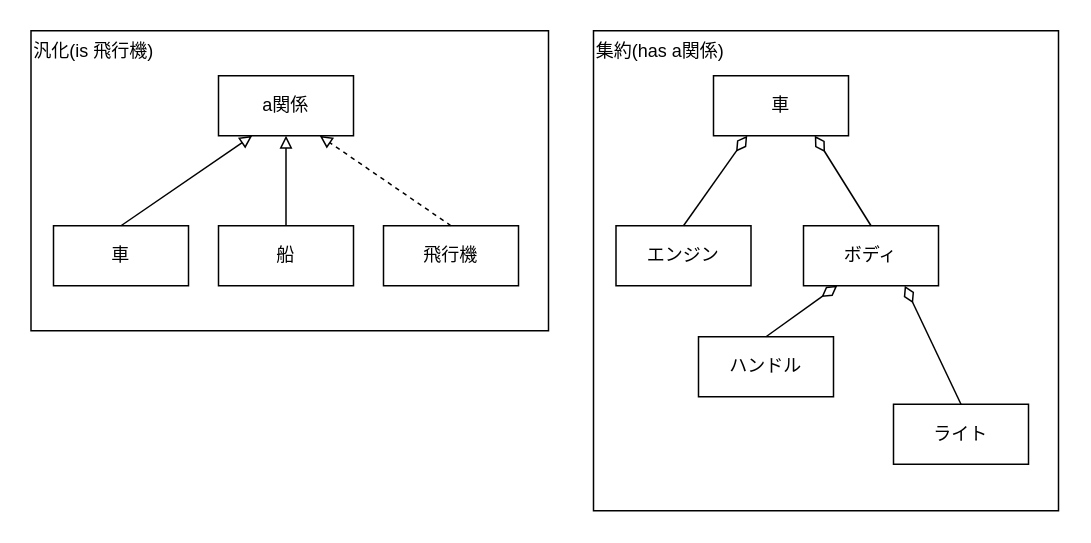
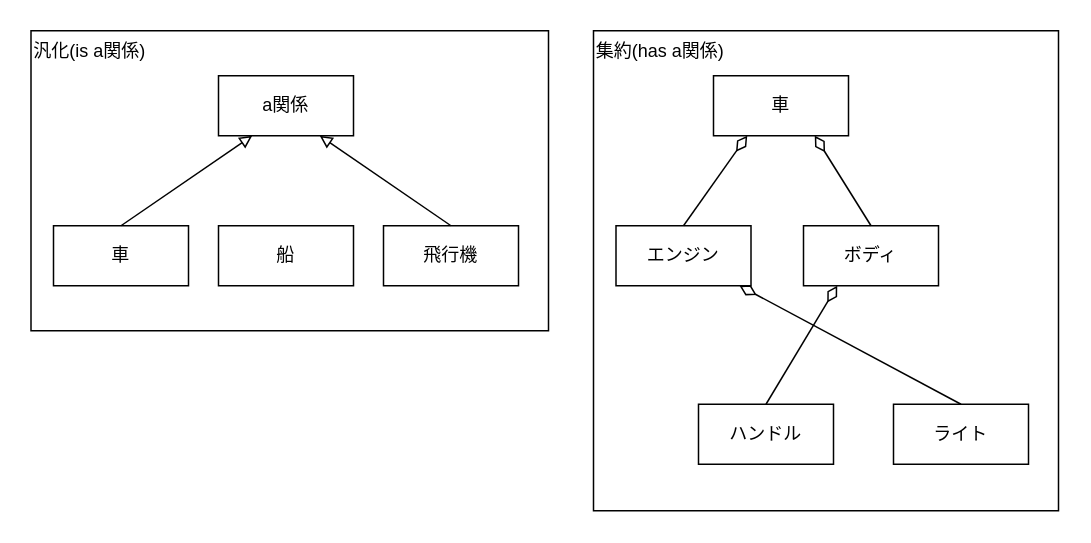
- <mxCell id="2" value="汎化(is 飛行機)" style="rounded=0;whiteSpace=wrap;html=1;align=left;verticalAlign=top;" vertex="1" parent="1"><mxGeometry x="20" y="20" width="345" height="200" as="geometry" /></mxCell>
+ <mxCell id="2" value="汎化(is a関係)" style="rounded=0;whiteSpace=wrap;html=1;align=left;verticalAlign=top;" vertex="1" parent="1"><mxGeometry x="20" y="20" width="345" height="200" as="geometry" /></mxCell>
- <mxCell id="9" value="" style="endArrow=block;html=1;rounded=0;entryX=0.75;entryY=1;entryDx=0;entryDy=0;exitX=0.5;exitY=0;exitDx=0;exitDy=0;endFill=0;dashed=1;" edge="1" parent="1" source="4" target="3"><mxGeometry width="50" height="50" relative="1" as="geometry"><mxPoint x="245" y="180" as="sourcePoint" /><mxPoint x="333" y="120" as="targetPoint" /></mxGeometry></mxCell>
+ <mxCell id="9" value="" style="endArrow=block;html=1;rounded=0;entryX=0.75;entryY=1;entryDx=0;entryDy=0;exitX=0.5;exitY=0;exitDx=0;exitDy=0;endFill=0;" edge="1" parent="1" source="4" target="3"><mxGeometry width="50" height="50" relative="1" as="geometry"><mxPoint x="245" y="180" as="sourcePoint" /><mxPoint x="333" y="120" as="targetPoint" /></mxGeometry></mxCell>
- <mxCell id="8" value="" style="endArrow=block;html=1;rounded=0;entryX=0.5;entryY=1;entryDx=0;entryDy=0;exitX=0.5;exitY=0;exitDx=0;exitDy=0;endFill=0;" edge="1" parent="1" source="6" target="3"><mxGeometry width="50" height="50" relative="1" as="geometry"><mxPoint x="125" y="170" as="sourcePoint" /><mxPoint x="213" y="110" as="targetPoint" /></mxGeometry></mxCell>
- <mxCell id="19" value="" style="endArrow=diamondThin;html=1;rounded=0;entryX=0.75;entryY=1;entryDx=0;entryDy=0;exitX=0.5;exitY=0;exitDx=0;exitDy=0;endFill=0;endSize=10;" edge="1" parent="1" source="18" target="14"><mxGeometry width="50" height="50" relative="1" as="geometry"><mxPoint x="735" y="229" as="sourcePoint" /><mxPoint x="683" y="209" as="targetPoint" /></mxGeometry></mxCell>
+ <mxCell id="19" value="" style="endArrow=diamondThin;html=1;rounded=0;exitX=0.5;exitY=0;exitDx=0;exitDy=0;endFill=0;endSize=10;" edge="1" parent="1" source="18" target="12"><mxGeometry width="50" height="50" relative="1" as="geometry"><mxPoint x="735" y="229" as="sourcePoint" /><mxPoint x="683" y="209" as="targetPoint" /></mxGeometry></mxCell>
- <mxCell id="16" value="ハンドル" style="rounded=0;whiteSpace=wrap;html=1;" vertex="1" parent="1"><mxGeometry x="465" y="224" width="90" height="40" as="geometry" /></mxCell>
+ <mxCell id="16" value="ハンドル" style="rounded=0;whiteSpace=wrap;html=1;" vertex="1" parent="1"><mxGeometry x="465" y="269" width="90" height="40" as="geometry" /></mxCell>
